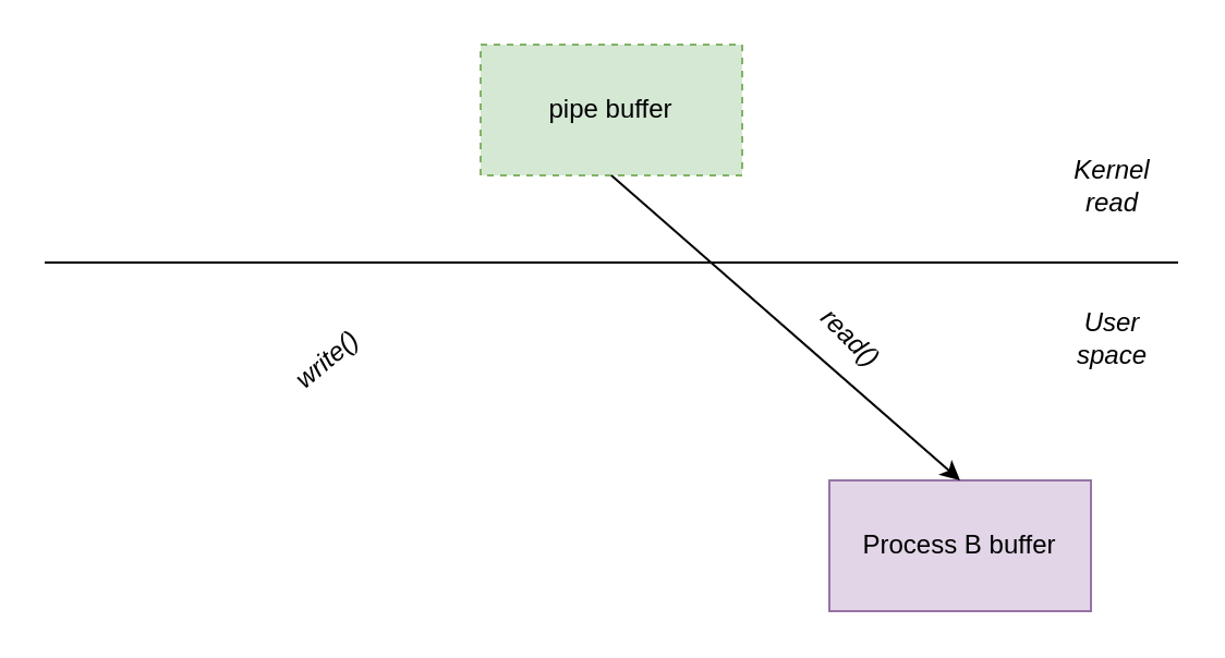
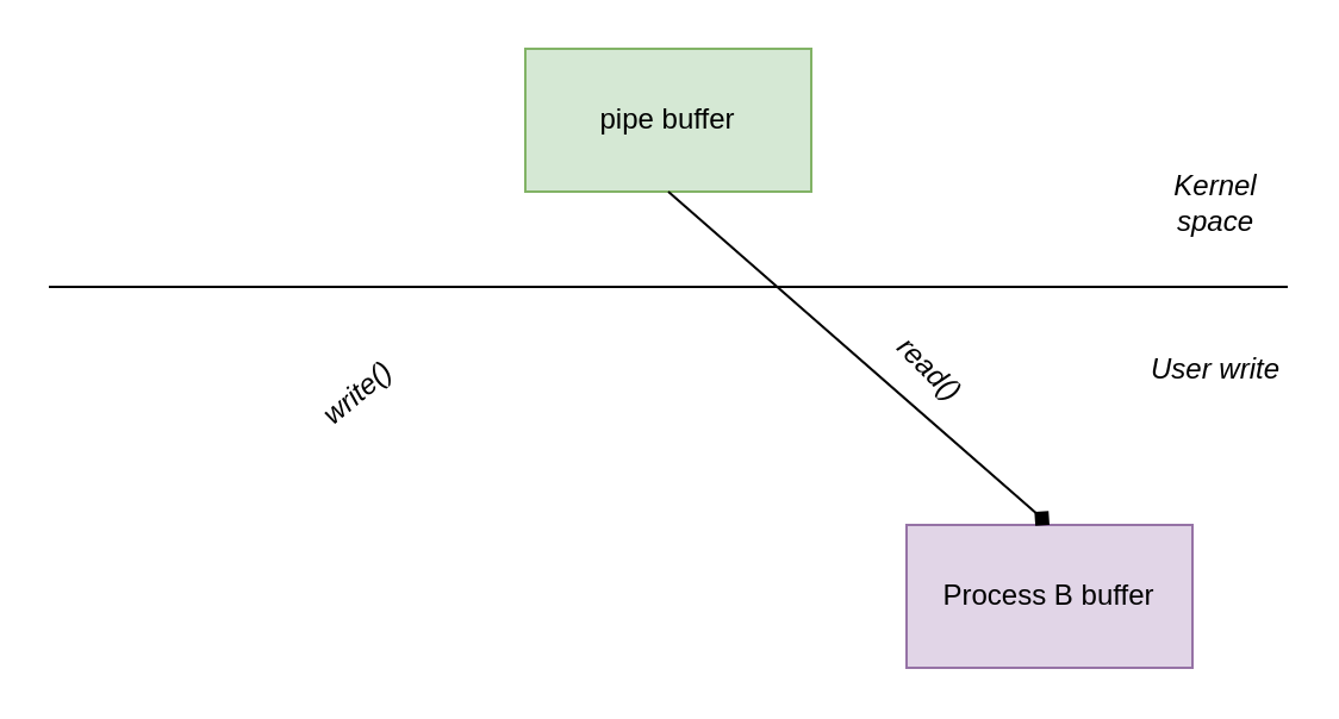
- <mxCell id="2" value="pipe buffer" style="rounded=0;whiteSpace=wrap;html=1;fillColor=#d5e8d4;strokeColor=#82b366;dashed=1;" vertex="1" parent="1"><mxGeometry x="220" y="20" width="120" height="60" as="geometry" /></mxCell>
+ <mxCell id="2" value="pipe buffer" style="rounded=0;whiteSpace=wrap;html=1;fillColor=#d5e8d4;strokeColor=#82b366;" vertex="1" parent="1"><mxGeometry x="220" y="20" width="120" height="60" as="geometry" /></mxCell>
- <mxCell id="6" value="&lt;i&gt;Kernel read&lt;/i&gt;" style="text;html=1;align=center;verticalAlign=middle;whiteSpace=wrap;rounded=0;" vertex="1" parent="1"><mxGeometry x="480" y="70" width="60" height="30" as="geometry" /></mxCell>
+ <mxCell id="6" value="&lt;i&gt;Kernel space&lt;/i&gt;" style="text;html=1;align=center;verticalAlign=middle;whiteSpace=wrap;rounded=0;" vertex="1" parent="1"><mxGeometry x="480" y="70" width="60" height="30" as="geometry" /></mxCell>
- <mxCell id="7" value="&lt;i&gt;User space&lt;/i&gt;" style="text;html=1;align=center;verticalAlign=middle;whiteSpace=wrap;rounded=0;" vertex="1" parent="1"><mxGeometry x="480" y="140" width="60" height="30" as="geometry" /></mxCell>
+ <mxCell id="7" value="&lt;i&gt;User write&lt;/i&gt;" style="text;html=1;align=center;verticalAlign=middle;whiteSpace=wrap;rounded=0;" vertex="1" parent="1"><mxGeometry x="480" y="140" width="60" height="30" as="geometry" /></mxCell>
- <mxCell id="5" value="" style="endArrow=classic;html=1;rounded=0;exitX=0.5;exitY=1;exitDx=0;exitDy=0;entryX=0.5;entryY=0;entryDx=0;entryDy=0;" edge="1" parent="1" source="2" target="4"><mxGeometry width="50" height="50" relative="1" as="geometry"><mxPoint x="260" y="240" as="sourcePoint" /><mxPoint x="310" y="190" as="targetPoint" /></mxGeometry></mxCell>
+ <mxCell id="5" value="" style="endArrow=diamond;html=1;rounded=0;exitX=0.5;exitY=1;exitDx=0;exitDy=0;entryX=0.5;entryY=0;entryDx=0;entryDy=0;" edge="1" parent="1" source="2" target="4"><mxGeometry width="50" height="50" relative="1" as="geometry"><mxPoint x="260" y="240" as="sourcePoint" /><mxPoint x="310" y="190" as="targetPoint" /></mxGeometry></mxCell>
